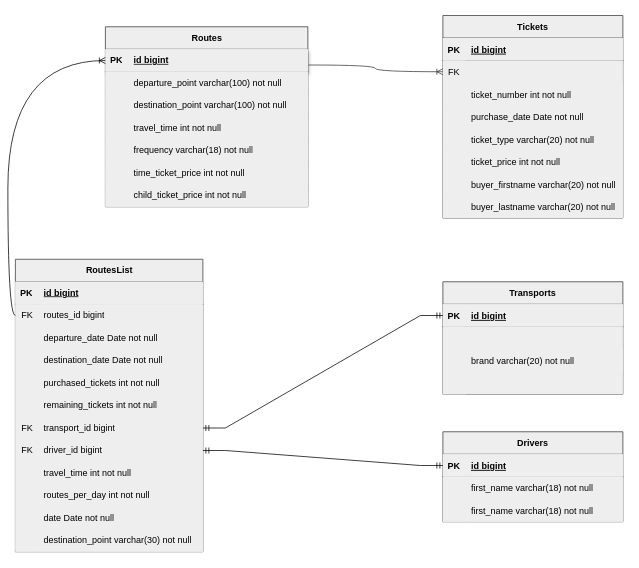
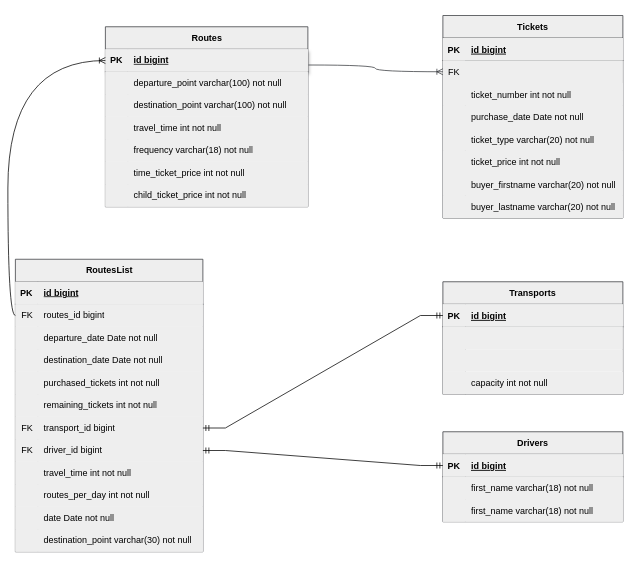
- <mxCell id="34" value="brand varchar(20) not null" style="shape=partialRectangle;overflow=hidden;connectable=0;top=0;left=0;bottom=0;right=0;align=left;spacingLeft=6;fillColor=#eeeeee;strokeColor=#36393d;" parent="32" vertex="1"><mxGeometry x="30" width="210" height="30" as="geometry"><mxRectangle width="210" height="30" as="alternateBounds" /></mxGeometry></mxCell>
+ <mxCell id="37" value="capacity int not null" style="shape=partialRectangle;overflow=hidden;connectable=0;top=0;left=0;bottom=0;right=0;align=left;spacingLeft=6;fillColor=#eeeeee;strokeColor=#36393d;" parent="35" vertex="1"><mxGeometry x="30" width="210" height="30" as="geometry"><mxRectangle width="210" height="30" as="alternateBounds" /></mxGeometry></mxCell>
